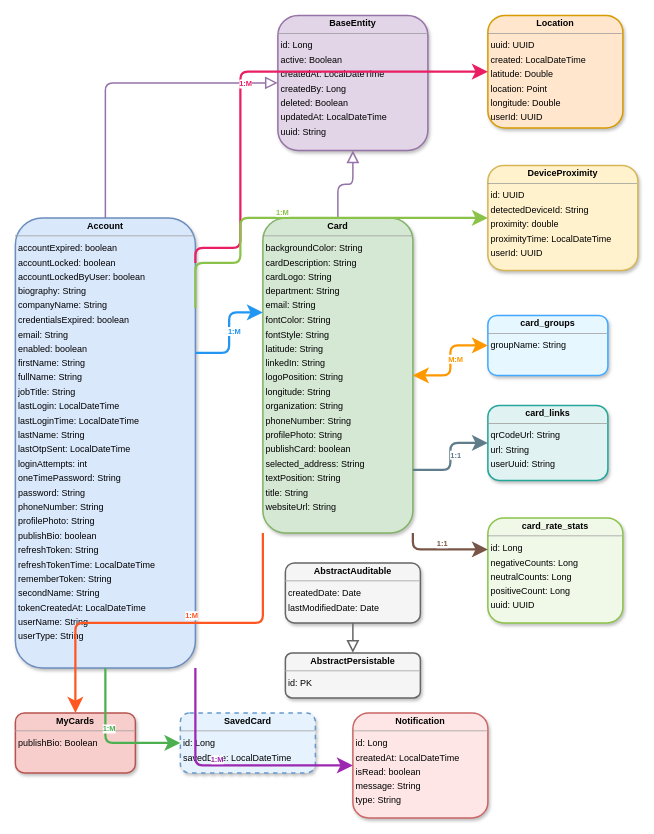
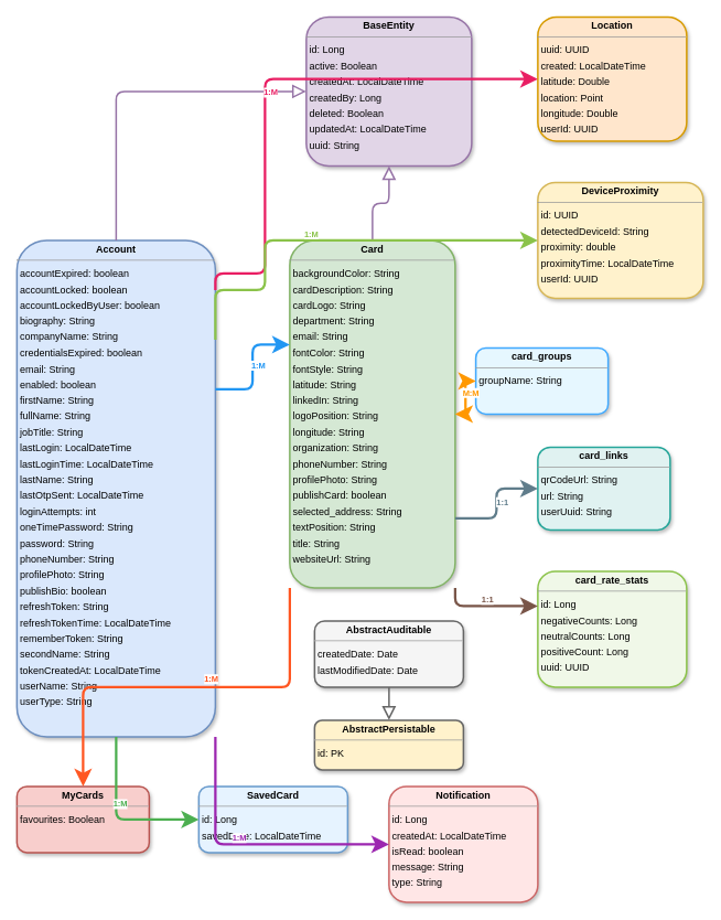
- <mxCell id="10" value="&lt;p style=&quot;margin:0px;margin-top:4px;text-align:center;&quot;&gt;&lt;b&gt;card_groups&lt;/b&gt;&lt;/p&gt;&lt;hr size=&quot;1&quot;/&gt;&lt;p style=&quot;margin:0 0 0 4px;line-height:1.6;&quot;&gt; groupName:  String &lt;/p&gt;" style="verticalAlign=top;align=left;overflow=fill;fontSize=12;fontFamily=Helvetica;html=1;rounded=1;shadow=1;comic=0;labelBackgroundColor=none;strokeWidth=2;fillColor=#E6F7FF;strokeColor=#40A9FF;fontColor=#000000;" parent="1" vertex="1"><mxGeometry x="650" y="420" width="160" height="80" as="geometry" /></mxCell>
+ <mxCell id="10" value="&lt;p style=&quot;margin:0px;margin-top:4px;text-align:center;&quot;&gt;&lt;b&gt;card_groups&lt;/b&gt;&lt;/p&gt;&lt;hr size=&quot;1&quot;/&gt;&lt;p style=&quot;margin:0 0 0 4px;line-height:1.6;&quot;&gt; groupName:  String &lt;/p&gt;" style="verticalAlign=top;align=left;overflow=fill;fontSize=12;fontFamily=Helvetica;html=1;rounded=1;shadow=1;comic=0;labelBackgroundColor=none;strokeWidth=2;fillColor=#E6F7FF;strokeColor=#40A9FF;fontColor=#000000;" parent="1" vertex="1"><mxGeometry x="575" y="420" width="160" height="80" as="geometry" /></mxCell>
- <mxCell id="14" value="&lt;p style=&quot;margin:0px;margin-top:4px;text-align:center;&quot;&gt;&lt;b&gt;AbstractPersistable&lt;/b&gt;&lt;/p&gt;&lt;hr size=&quot;1&quot;/&gt;&lt;p style=&quot;margin:0 0 0 4px;line-height:1.6;&quot;&gt; id:  PK &lt;/p&gt;" style="verticalAlign=top;align=left;overflow=fill;fontSize=12;fontFamily=Helvetica;html=1;rounded=1;shadow=1;comic=0;labelBackgroundColor=none;strokeWidth=2;fillColor=#F5F5F5;strokeColor=#666666;fontColor=#000000;" parent="1" vertex="1"><mxGeometry x="380" y="870" width="180" height="60" as="geometry" /></mxCell>
+ <mxCell id="14" value="&lt;p style=&quot;margin:0px;margin-top:4px;text-align:center;&quot;&gt;&lt;b&gt;AbstractPersistable&lt;/b&gt;&lt;/p&gt;&lt;hr size=&quot;1&quot;/&gt;&lt;p style=&quot;margin:0 0 0 4px;line-height:1.6;&quot;&gt; id:  PK &lt;/p&gt;" style="verticalAlign=top;align=left;overflow=fill;fontSize=12;fontFamily=Helvetica;html=1;rounded=1;shadow=1;comic=0;labelBackgroundColor=none;strokeWidth=2;fillColor=#fff2cc;strokeColor=#666666;fontColor=#000000;" parent="1" vertex="1"><mxGeometry x="380" y="870" width="180" height="60" as="geometry" /></mxCell>
- <mxCell id="7" value="&lt;p style=&quot;margin:0px;margin-top:4px;text-align:center;&quot;&gt;&lt;b&gt;MyCards&lt;/b&gt;&lt;/p&gt;&lt;hr size=&quot;1&quot;/&gt;&lt;p style=&quot;margin:0 0 0 4px;line-height:1.6;&quot;&gt; publishBio:  Boolean &lt;/p&gt;" style="verticalAlign=top;align=left;overflow=fill;fontSize=12;fontFamily=Helvetica;html=1;rounded=1;shadow=1;comic=0;labelBackgroundColor=none;strokeWidth=2;fillColor=#F8CECC;strokeColor=#B85450;fontColor=#000000;" parent="1" vertex="1"><mxGeometry x="20" y="950" width="160" height="80" as="geometry" /></mxCell>
+ <mxCell id="7" value="&lt;p style=&quot;margin:0px;margin-top:4px;text-align:center;&quot;&gt;&lt;b&gt;MyCards&lt;/b&gt;&lt;/p&gt;&lt;hr size=&quot;1&quot;/&gt;&lt;p style=&quot;margin:0 0 0 4px;line-height:1.6;&quot;&gt; favourites:  Boolean &lt;/p&gt;" style="verticalAlign=top;align=left;overflow=fill;fontSize=12;fontFamily=Helvetica;html=1;rounded=1;shadow=1;comic=0;labelBackgroundColor=none;strokeWidth=2;fillColor=#F8CECC;strokeColor=#B85450;fontColor=#000000;" parent="1" vertex="1"><mxGeometry x="20" y="950" width="160" height="80" as="geometry" /></mxCell>
- <mxCell id="8" value="&lt;p style=&quot;margin:0px;margin-top:4px;text-align:center;&quot;&gt;&lt;b&gt;SavedCard&lt;/b&gt;&lt;/p&gt;&lt;hr size=&quot;1&quot;/&gt;&lt;p style=&quot;margin:0 0 0 4px;line-height:1.6;&quot;&gt; id:  Long &lt;br/&gt; savedDate:  LocalDateTime &lt;/p&gt;" style="verticalAlign=top;align=left;overflow=fill;fontSize=12;fontFamily=Helvetica;html=1;rounded=1;shadow=1;comic=0;labelBackgroundColor=none;strokeWidth=2;fillColor=#E6F3FF;strokeColor=#6699CC;fontColor=#000000;dashed=1;" parent="1" vertex="1"><mxGeometry x="240" y="950" width="180" height="80" as="geometry" /></mxCell>
+ <mxCell id="8" value="&lt;p style=&quot;margin:0px;margin-top:4px;text-align:center;&quot;&gt;&lt;b&gt;SavedCard&lt;/b&gt;&lt;/p&gt;&lt;hr size=&quot;1&quot;/&gt;&lt;p style=&quot;margin:0 0 0 4px;line-height:1.6;&quot;&gt; id:  Long &lt;br/&gt; savedDate:  LocalDateTime &lt;/p&gt;" style="verticalAlign=top;align=left;overflow=fill;fontSize=12;fontFamily=Helvetica;html=1;rounded=1;shadow=1;comic=0;labelBackgroundColor=none;strokeWidth=2;fillColor=#E6F3FF;strokeColor=#6699CC;fontColor=#000000;" parent="1" vertex="1"><mxGeometry x="240" y="950" width="180" height="80" as="geometry" /></mxCell>
